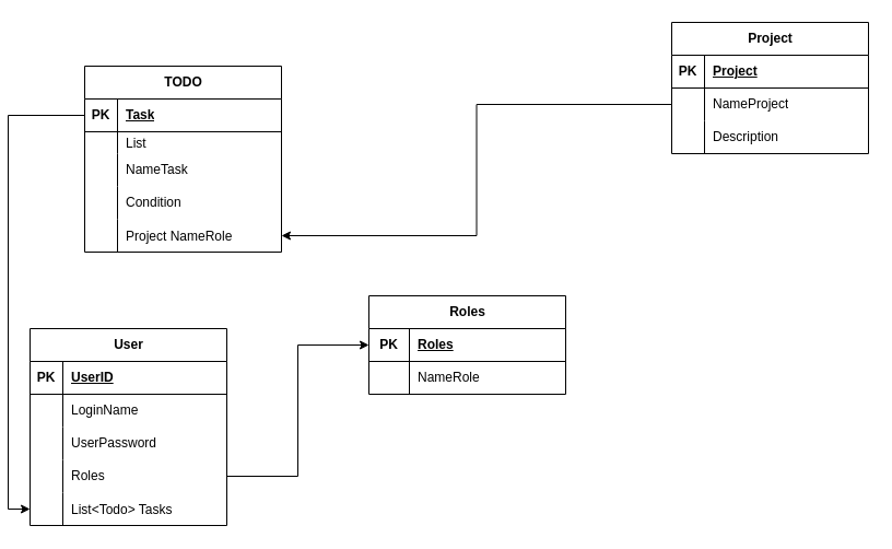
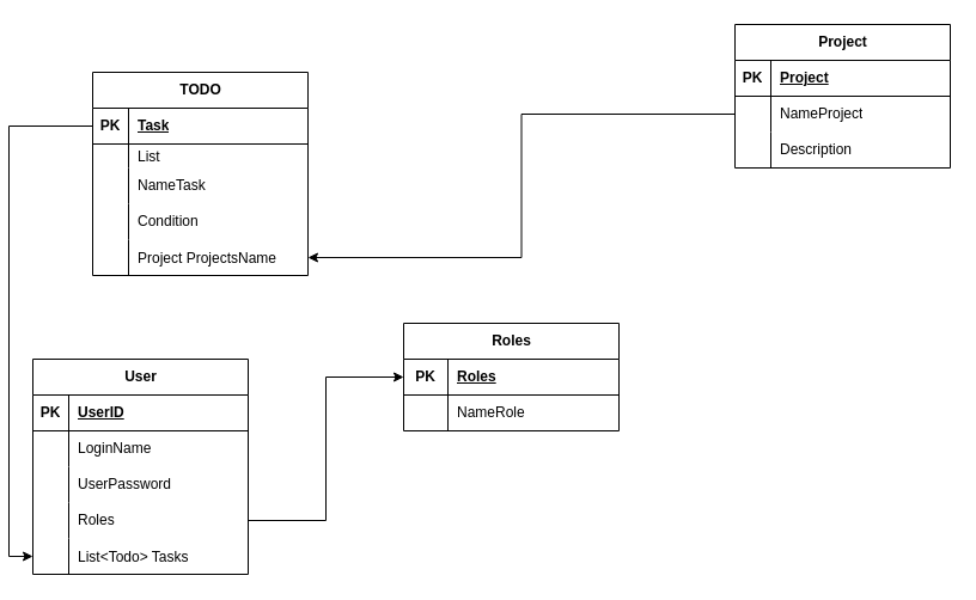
- <mxCell id="40" value="Project NameRole" style="shape=partialRectangle;connectable=0;fillColor=none;top=0;left=0;bottom=0;right=0;align=left;spacingLeft=6;overflow=hidden;" vertex="1" parent="38"><mxGeometry x="30" width="150" height="30" as="geometry"><mxRectangle width="150" height="30" as="alternateBounds" /></mxGeometry></mxCell>
+ <mxCell id="40" value="Project ProjectsName" style="shape=partialRectangle;connectable=0;fillColor=none;top=0;left=0;bottom=0;right=0;align=left;spacingLeft=6;overflow=hidden;" vertex="1" parent="38"><mxGeometry x="30" width="150" height="30" as="geometry"><mxRectangle width="150" height="30" as="alternateBounds" /></mxGeometry></mxCell>
